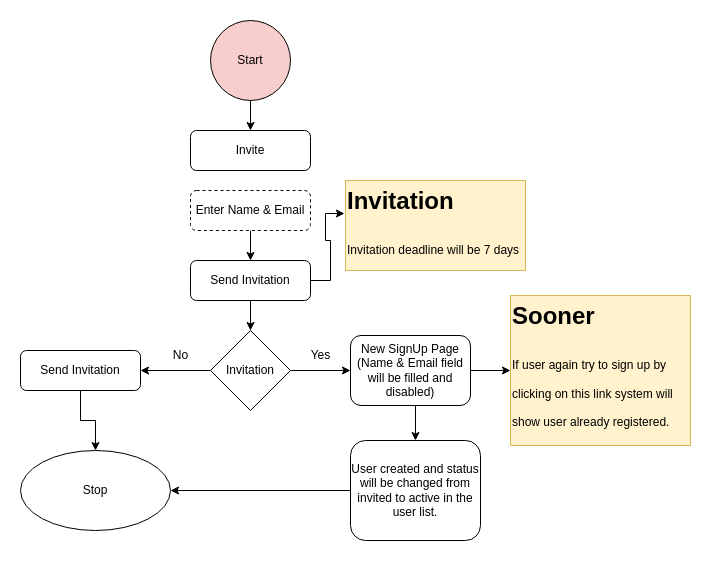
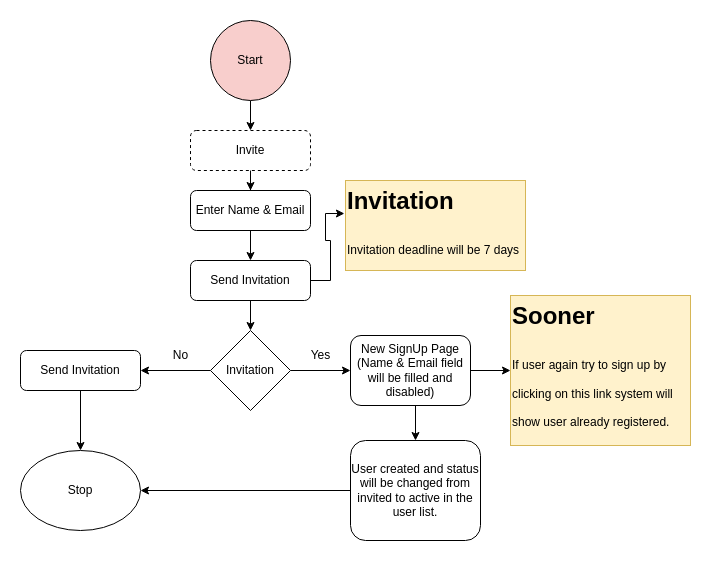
- <mxCell id="3" value="Invite" style="rounded=1;whiteSpace=wrap;html=1;fontSize=12;glass=0;strokeWidth=1;shadow=0;" parent="1" vertex="1"><mxGeometry x="190" y="130" width="120" height="40" as="geometry" /></mxCell>
+ <mxCell id="3" value="Invite" style="rounded=1;whiteSpace=wrap;html=1;fontSize=12;glass=0;strokeWidth=1;shadow=0;dashed=1;" parent="1" vertex="1"><mxGeometry x="190" y="130" width="120" height="40" as="geometry" /></mxCell>
+ <mxCell id="2" style="edgeStyle=orthogonalEdgeStyle;rounded=0;orthogonalLoop=1;jettySize=auto;html=1;exitX=0.5;exitY=1;exitDx=0;exitDy=0;" edge="1" parent="1" source="3" target="7"><mxGeometry relative="1" as="geometry" /></mxCell>
- <mxCell id="7" value="Enter Name &amp;amp; Email" style="rounded=1;whiteSpace=wrap;html=1;fontSize=12;glass=0;strokeWidth=1;shadow=0;dashed=1;" vertex="1" parent="1"><mxGeometry x="190" y="190" width="120" height="40" as="geometry" /></mxCell>
+ <mxCell id="7" value="Enter Name &amp;amp; Email" style="rounded=1;whiteSpace=wrap;html=1;fontSize=12;glass=0;strokeWidth=1;shadow=0;" vertex="1" parent="1"><mxGeometry x="190" y="190" width="120" height="40" as="geometry" /></mxCell>
- <mxCell id="25" value="Stop" style="ellipse;whiteSpace=wrap;html=1;" vertex="1" parent="1"><mxGeometry x="20" y="450" width="150" height="80" as="geometry" /></mxCell>
+ <mxCell id="25" value="Stop" style="ellipse;whiteSpace=wrap;html=1;" vertex="1" parent="1"><mxGeometry x="20" y="450" width="120" height="80" as="geometry" /></mxCell>
